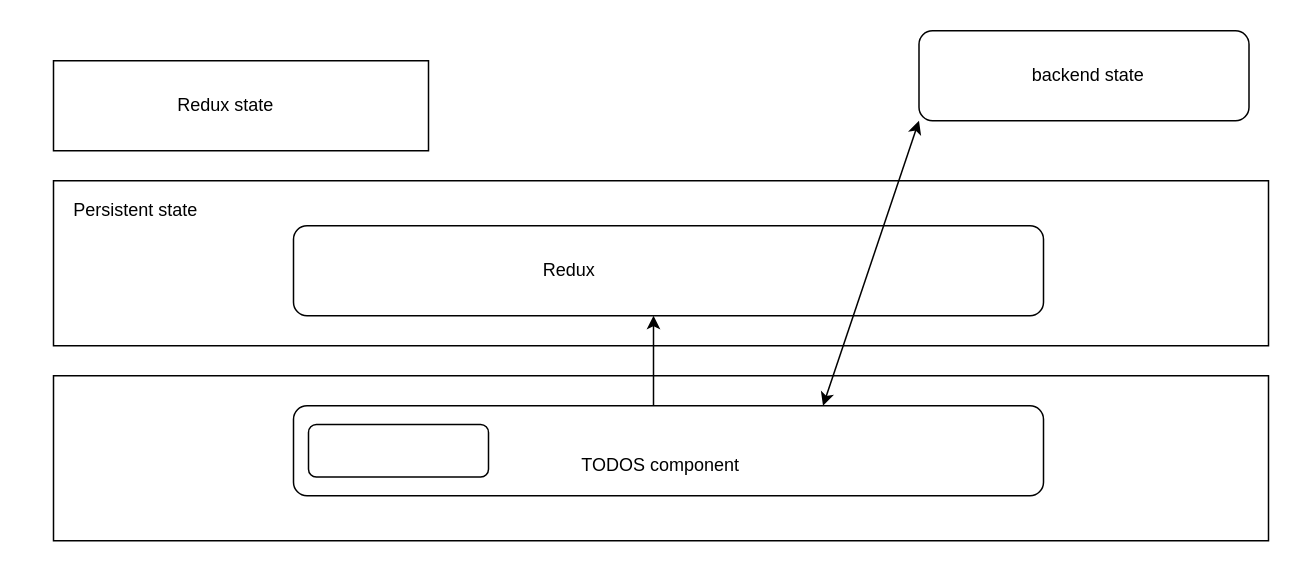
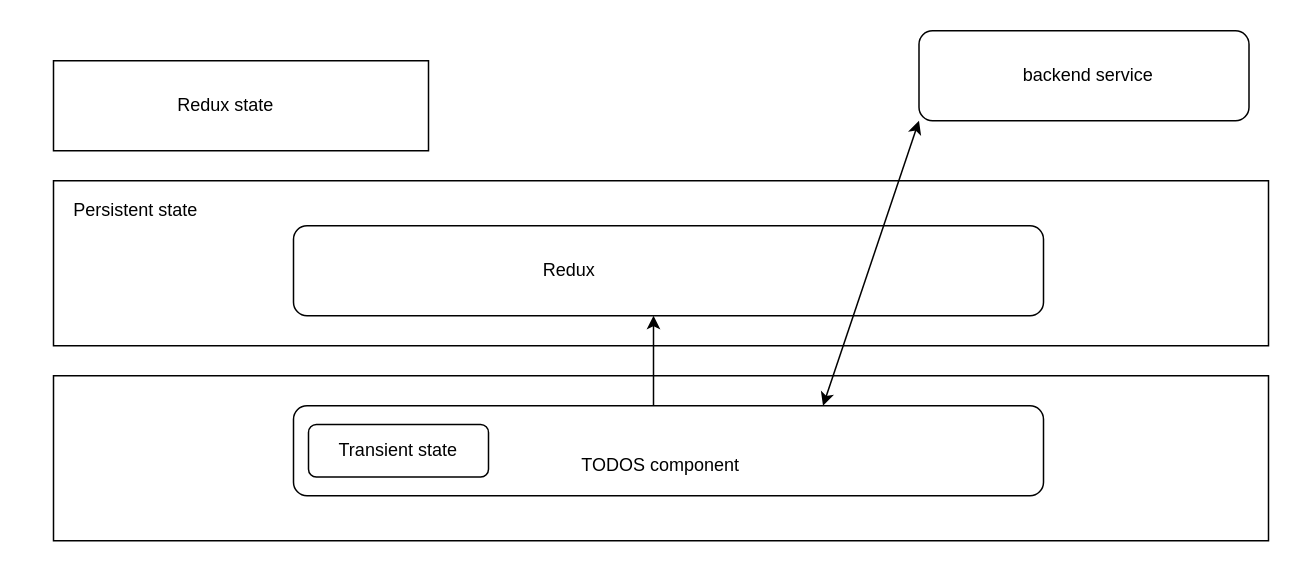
- <mxCell id="7" value="backend state" style="text;html=1;strokeColor=none;fillColor=none;align=center;verticalAlign=middle;whiteSpace=wrap;rounded=0;" vertex="1" parent="1"><mxGeometry x="675" y="40" width="100" height="20" as="geometry" /></mxCell>
+ <mxCell id="7" value="backend service" style="text;html=1;strokeColor=none;fillColor=none;align=center;verticalAlign=middle;whiteSpace=wrap;rounded=0;" vertex="1" parent="1"><mxGeometry x="675" y="40" width="100" height="20" as="geometry" /></mxCell>
+ <mxCell id="14" value="Transient state" style="text;html=1;strokeColor=none;fillColor=none;align=center;verticalAlign=middle;whiteSpace=wrap;rounded=0;" vertex="1" parent="1"><mxGeometry x="215" y="290" width="100" height="20" as="geometry" /></mxCell>
